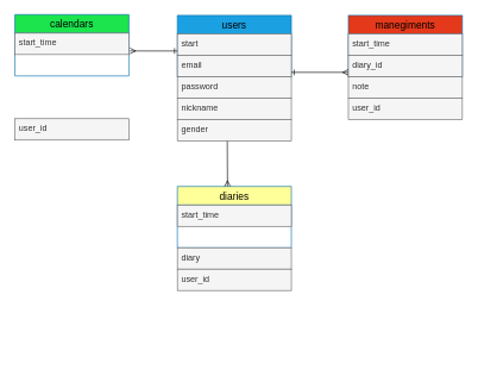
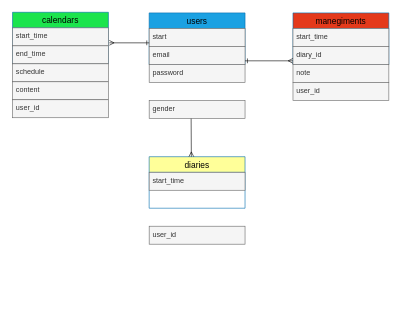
+ <mxCell id="16" value="end_time" style="text;strokeColor=#666666;fillColor=#f5f5f5;spacingLeft=4;spacingRight=4;overflow=hidden;rotatable=0;points=[[0,0.5],[1,0.5]];portConstraint=eastwest;fontSize=12;fontColor=#333333;" parent="14" vertex="1"><mxGeometry y="30" width="160" height="30" as="geometry" /></mxCell>
+ <mxCell id="17" value="schedule" style="text;strokeColor=#666666;fillColor=#f5f5f5;spacingLeft=4;spacingRight=4;overflow=hidden;rotatable=0;points=[[0,0.5],[1,0.5]];portConstraint=eastwest;fontSize=12;fontColor=#333333;" parent="12" vertex="1"><mxGeometry y="86" width="160" height="30" as="geometry" /></mxCell>
+ <mxCell id="18" value="content" style="text;strokeColor=#666666;fillColor=#f5f5f5;spacingLeft=4;spacingRight=4;overflow=hidden;rotatable=0;points=[[0,0.5],[1,0.5]];portConstraint=eastwest;fontSize=12;fontColor=#333333;" parent="11" vertex="1"><mxGeometry y="116" width="160" height="30" as="geometry" /></mxCell>
- <mxCell id="9" value="nickname" style="text;strokeColor=#666666;fillColor=#f5f5f5;spacingLeft=4;spacingRight=4;overflow=hidden;rotatable=0;points=[[0,0.5],[1,0.5]];portConstraint=eastwest;fontSize=12;fontColor=#333333;" parent="2" vertex="1"><mxGeometry y="116" width="160" height="30" as="geometry" /></mxCell>
- <mxCell id="26" value="diary" style="text;strokeColor=#666666;fillColor=#f5f5f5;spacingLeft=4;spacingRight=4;overflow=hidden;rotatable=0;points=[[0,0.5],[1,0.5]];portConstraint=eastwest;fontSize=12;fontColor=#333333;" parent="22" vertex="1"><mxGeometry y="86" width="160" height="30" as="geometry" /></mxCell>
